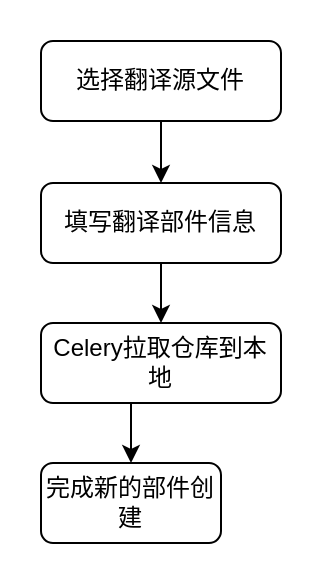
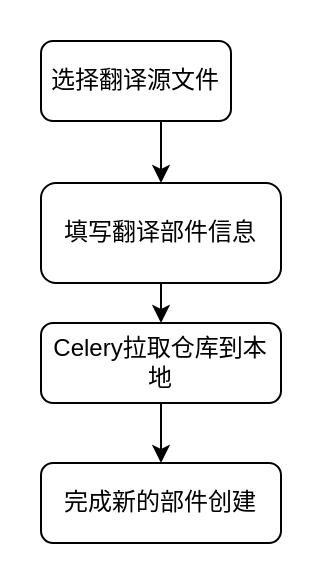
- <mxCell id="3" value="选择翻译源文件" style="rounded=1;whiteSpace=wrap;html=1;fontSize=12;glass=0;strokeWidth=1;shadow=0;" vertex="1" parent="1"><mxGeometry x="20" y="20" width="120" height="40" as="geometry" /></mxCell>
+ <mxCell id="3" value="选择翻译源文件" style="rounded=1;whiteSpace=wrap;html=1;fontSize=12;glass=0;strokeWidth=1;shadow=0;" vertex="1" parent="1"><mxGeometry x="20" y="20" width="95" height="40" as="geometry" /></mxCell>
- <mxCell id="5" value="填写翻译部件信息" style="rounded=1;whiteSpace=wrap;html=1;fontSize=12;glass=0;strokeWidth=1;shadow=0;" vertex="1" parent="1"><mxGeometry x="20" y="91" width="120" height="40" as="geometry" /></mxCell>
+ <mxCell id="5" value="填写翻译部件信息" style="rounded=1;whiteSpace=wrap;html=1;fontSize=12;glass=0;strokeWidth=1;shadow=0;" vertex="1" parent="1"><mxGeometry x="20" y="91" width="120" height="50" as="geometry" /></mxCell>
- <mxCell id="8" value="完成新的部件创建" style="rounded=1;whiteSpace=wrap;html=1;fontSize=12;glass=0;strokeWidth=1;shadow=0;" vertex="1" parent="1"><mxGeometry x="20" y="231" width="90" height="40" as="geometry" /></mxCell>
+ <mxCell id="8" value="完成新的部件创建" style="rounded=1;whiteSpace=wrap;html=1;fontSize=12;glass=0;strokeWidth=1;shadow=0;" vertex="1" parent="1"><mxGeometry x="20" y="231" width="120" height="40" as="geometry" /></mxCell>
